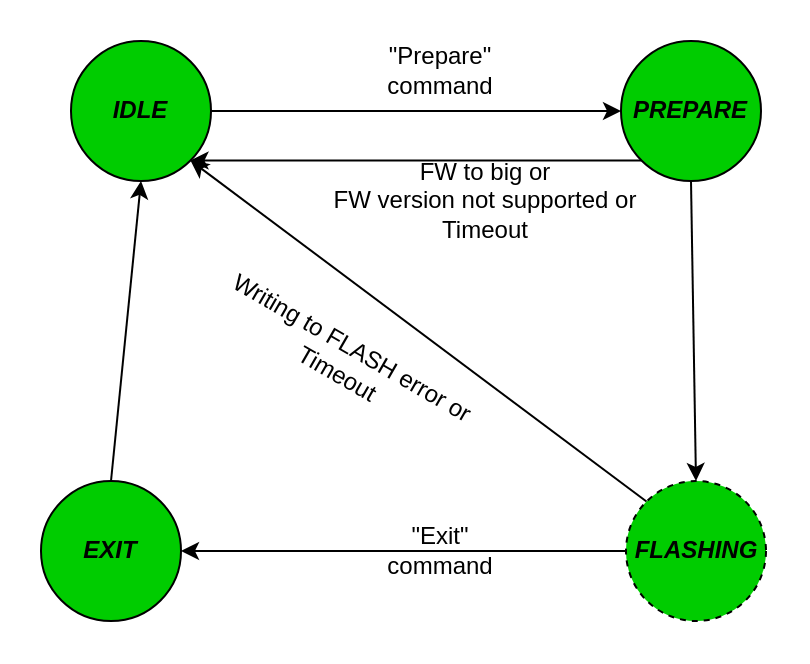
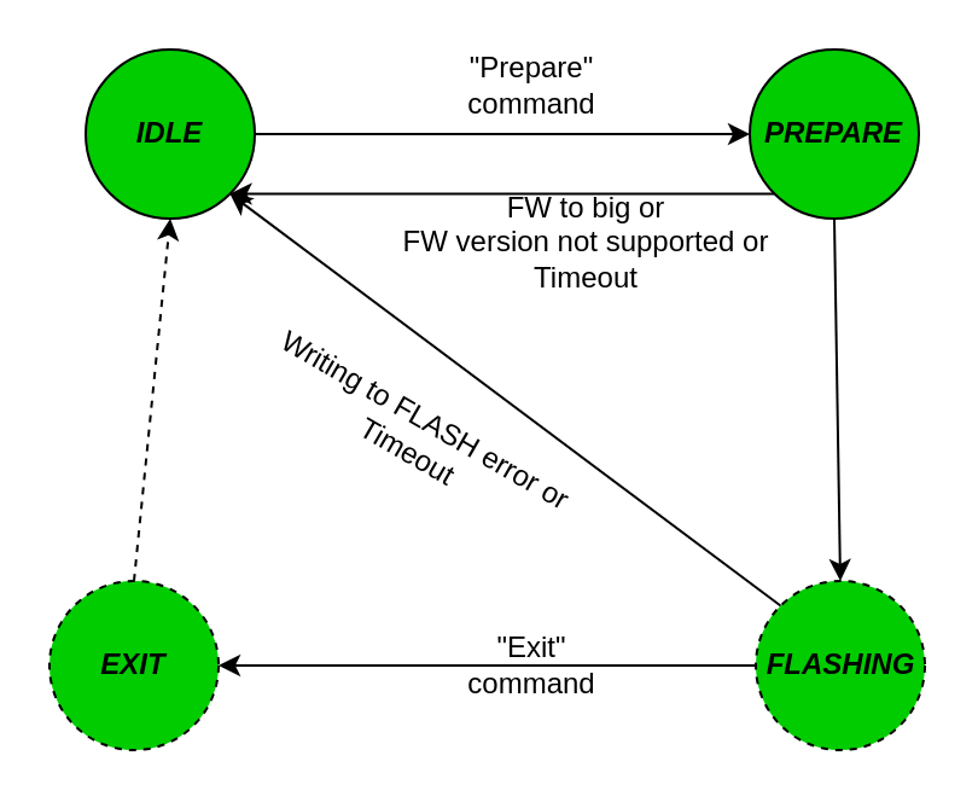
- <mxCell id="15" value="" style="endArrow=classic;html=1;rounded=0;entryX=0.5;entryY=1;entryDx=0;entryDy=0;exitX=0.5;exitY=0;exitDx=0;exitDy=0;" edge="1" parent="1" source="5" target="2"><mxGeometry width="50" height="50" relative="1" as="geometry"><mxPoint x="-50" y="220" as="sourcePoint" /><mxPoint x="0" y="170" as="targetPoint" /></mxGeometry></mxCell>
+ <mxCell id="15" value="" style="endArrow=classic;html=1;rounded=0;entryX=0.5;entryY=1;entryDx=0;entryDy=0;exitX=0.5;exitY=0;exitDx=0;exitDy=0;dashed=1;" edge="1" parent="1" source="5" target="2"><mxGeometry width="50" height="50" relative="1" as="geometry"><mxPoint x="-50" y="220" as="sourcePoint" /><mxPoint x="0" y="170" as="targetPoint" /></mxGeometry></mxCell>
- <mxCell id="5" value="EXIT" style="ellipse;whiteSpace=wrap;html=1;aspect=fixed;fontStyle=3;fillColor=#00CC00;fontSize=12;" vertex="1" parent="1"><mxGeometry x="20" y="240" width="70" height="70" as="geometry" /></mxCell>
+ <mxCell id="5" value="EXIT" style="ellipse;whiteSpace=wrap;html=1;aspect=fixed;fontStyle=3;fillColor=#00CC00;fontSize=12;dashed=1;" vertex="1" parent="1"><mxGeometry x="20" y="240" width="70" height="70" as="geometry" /></mxCell>
